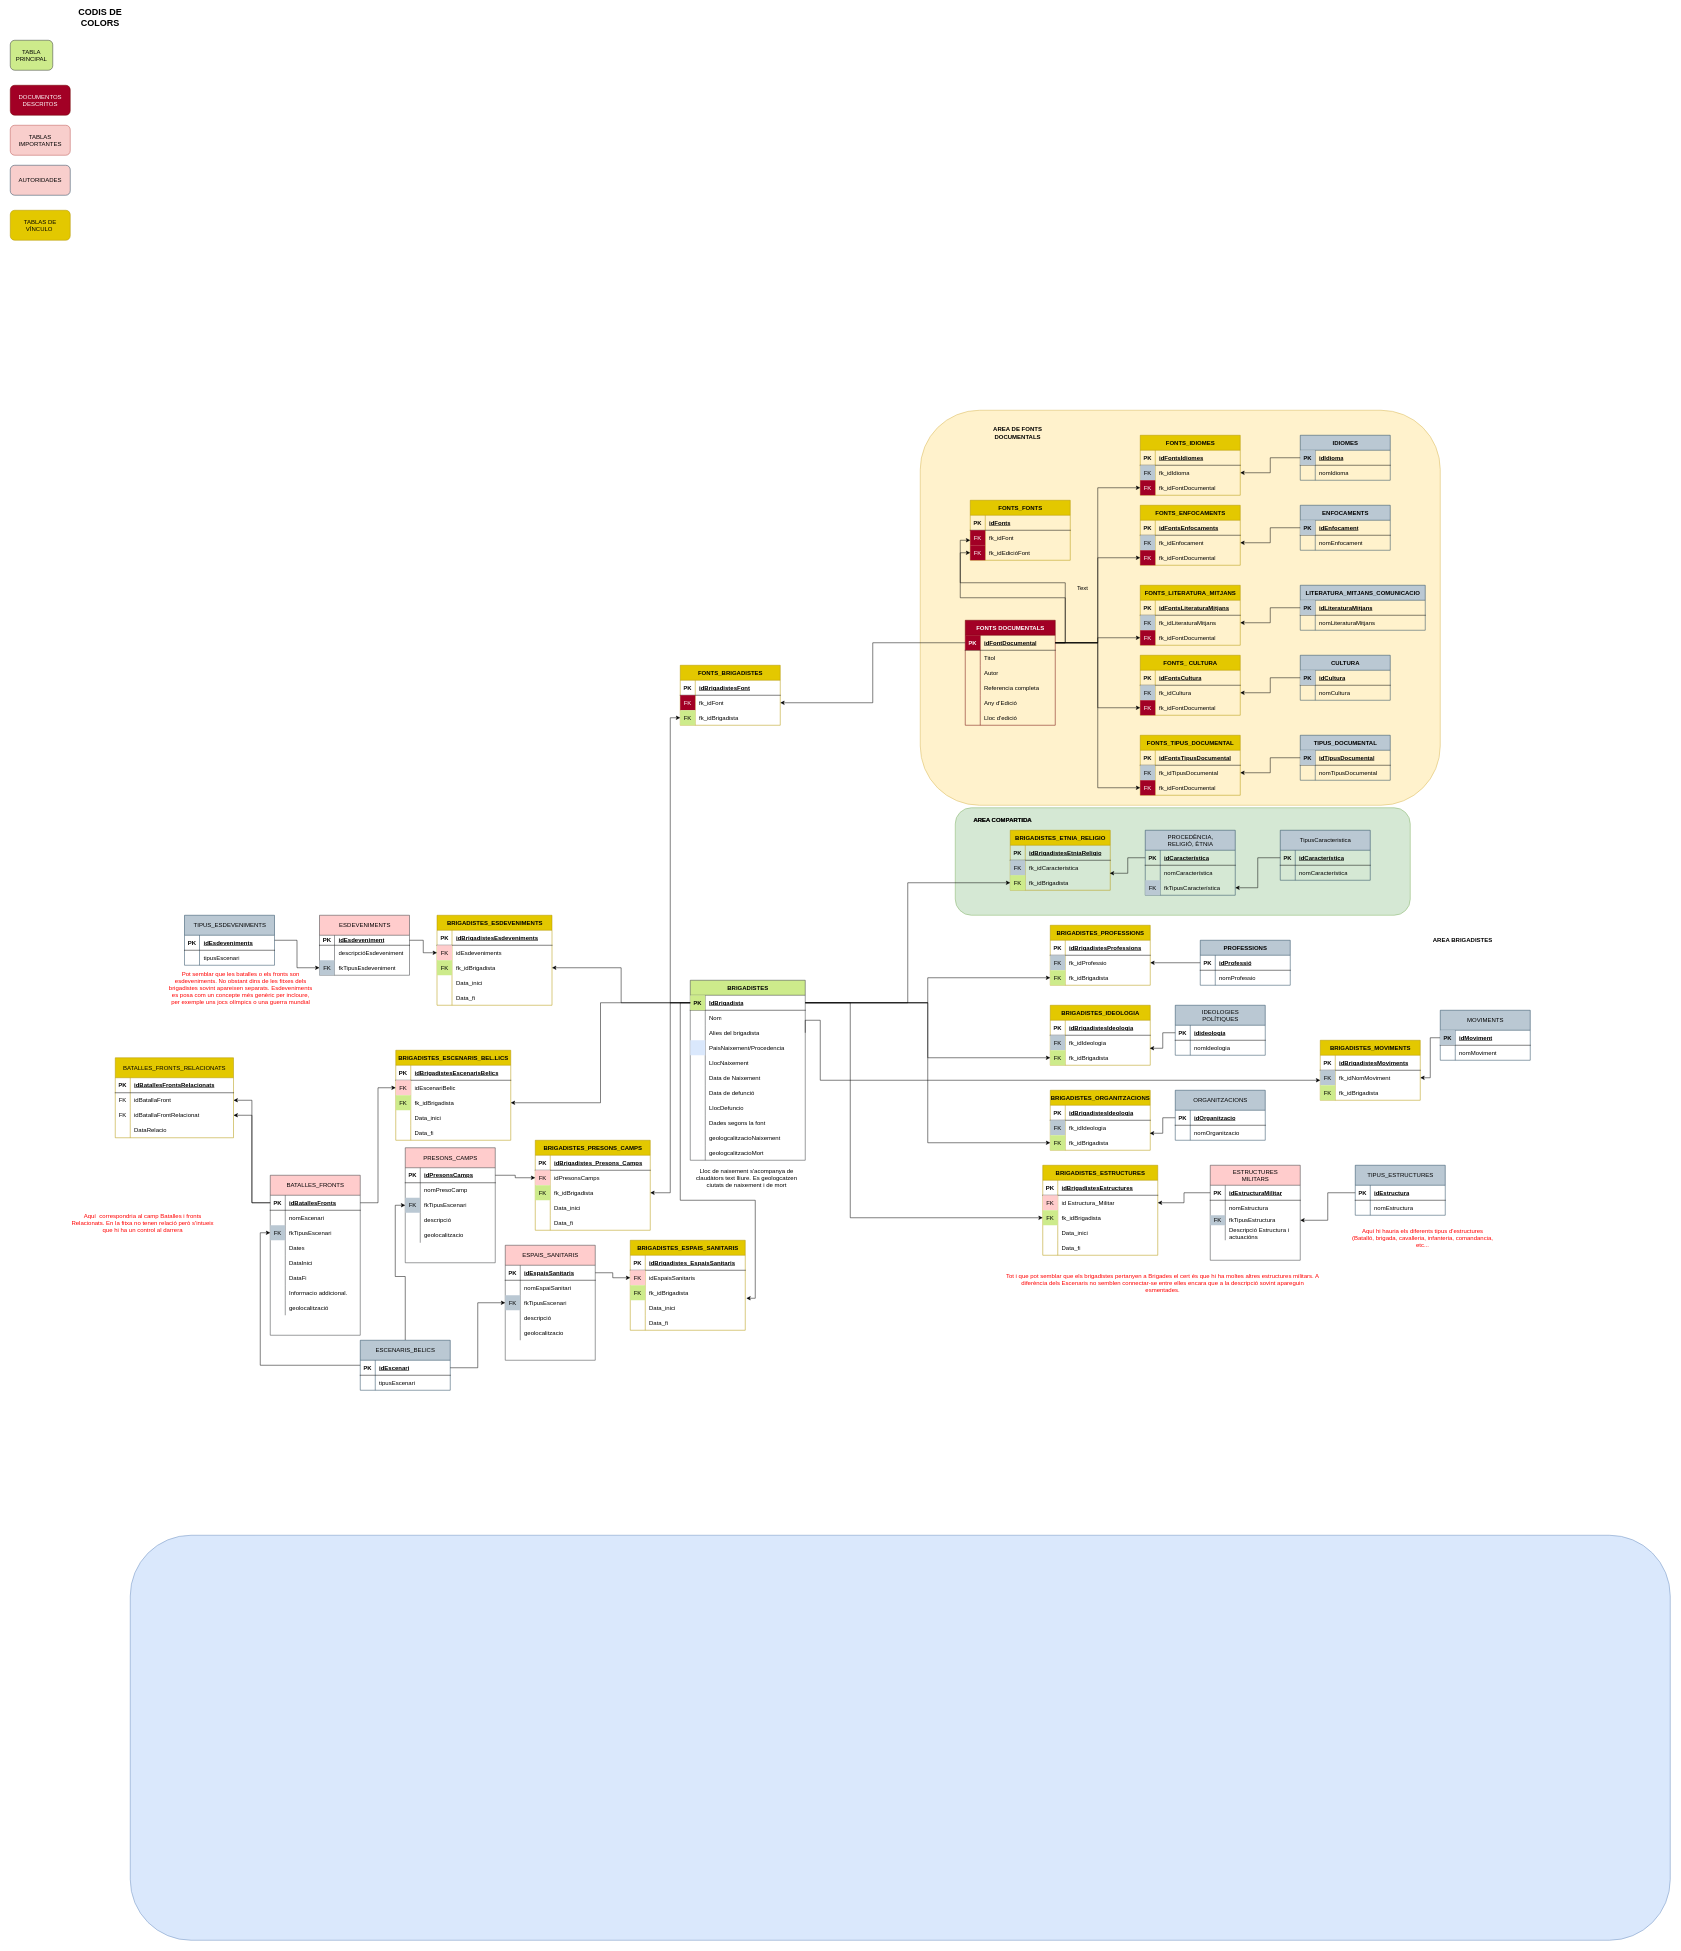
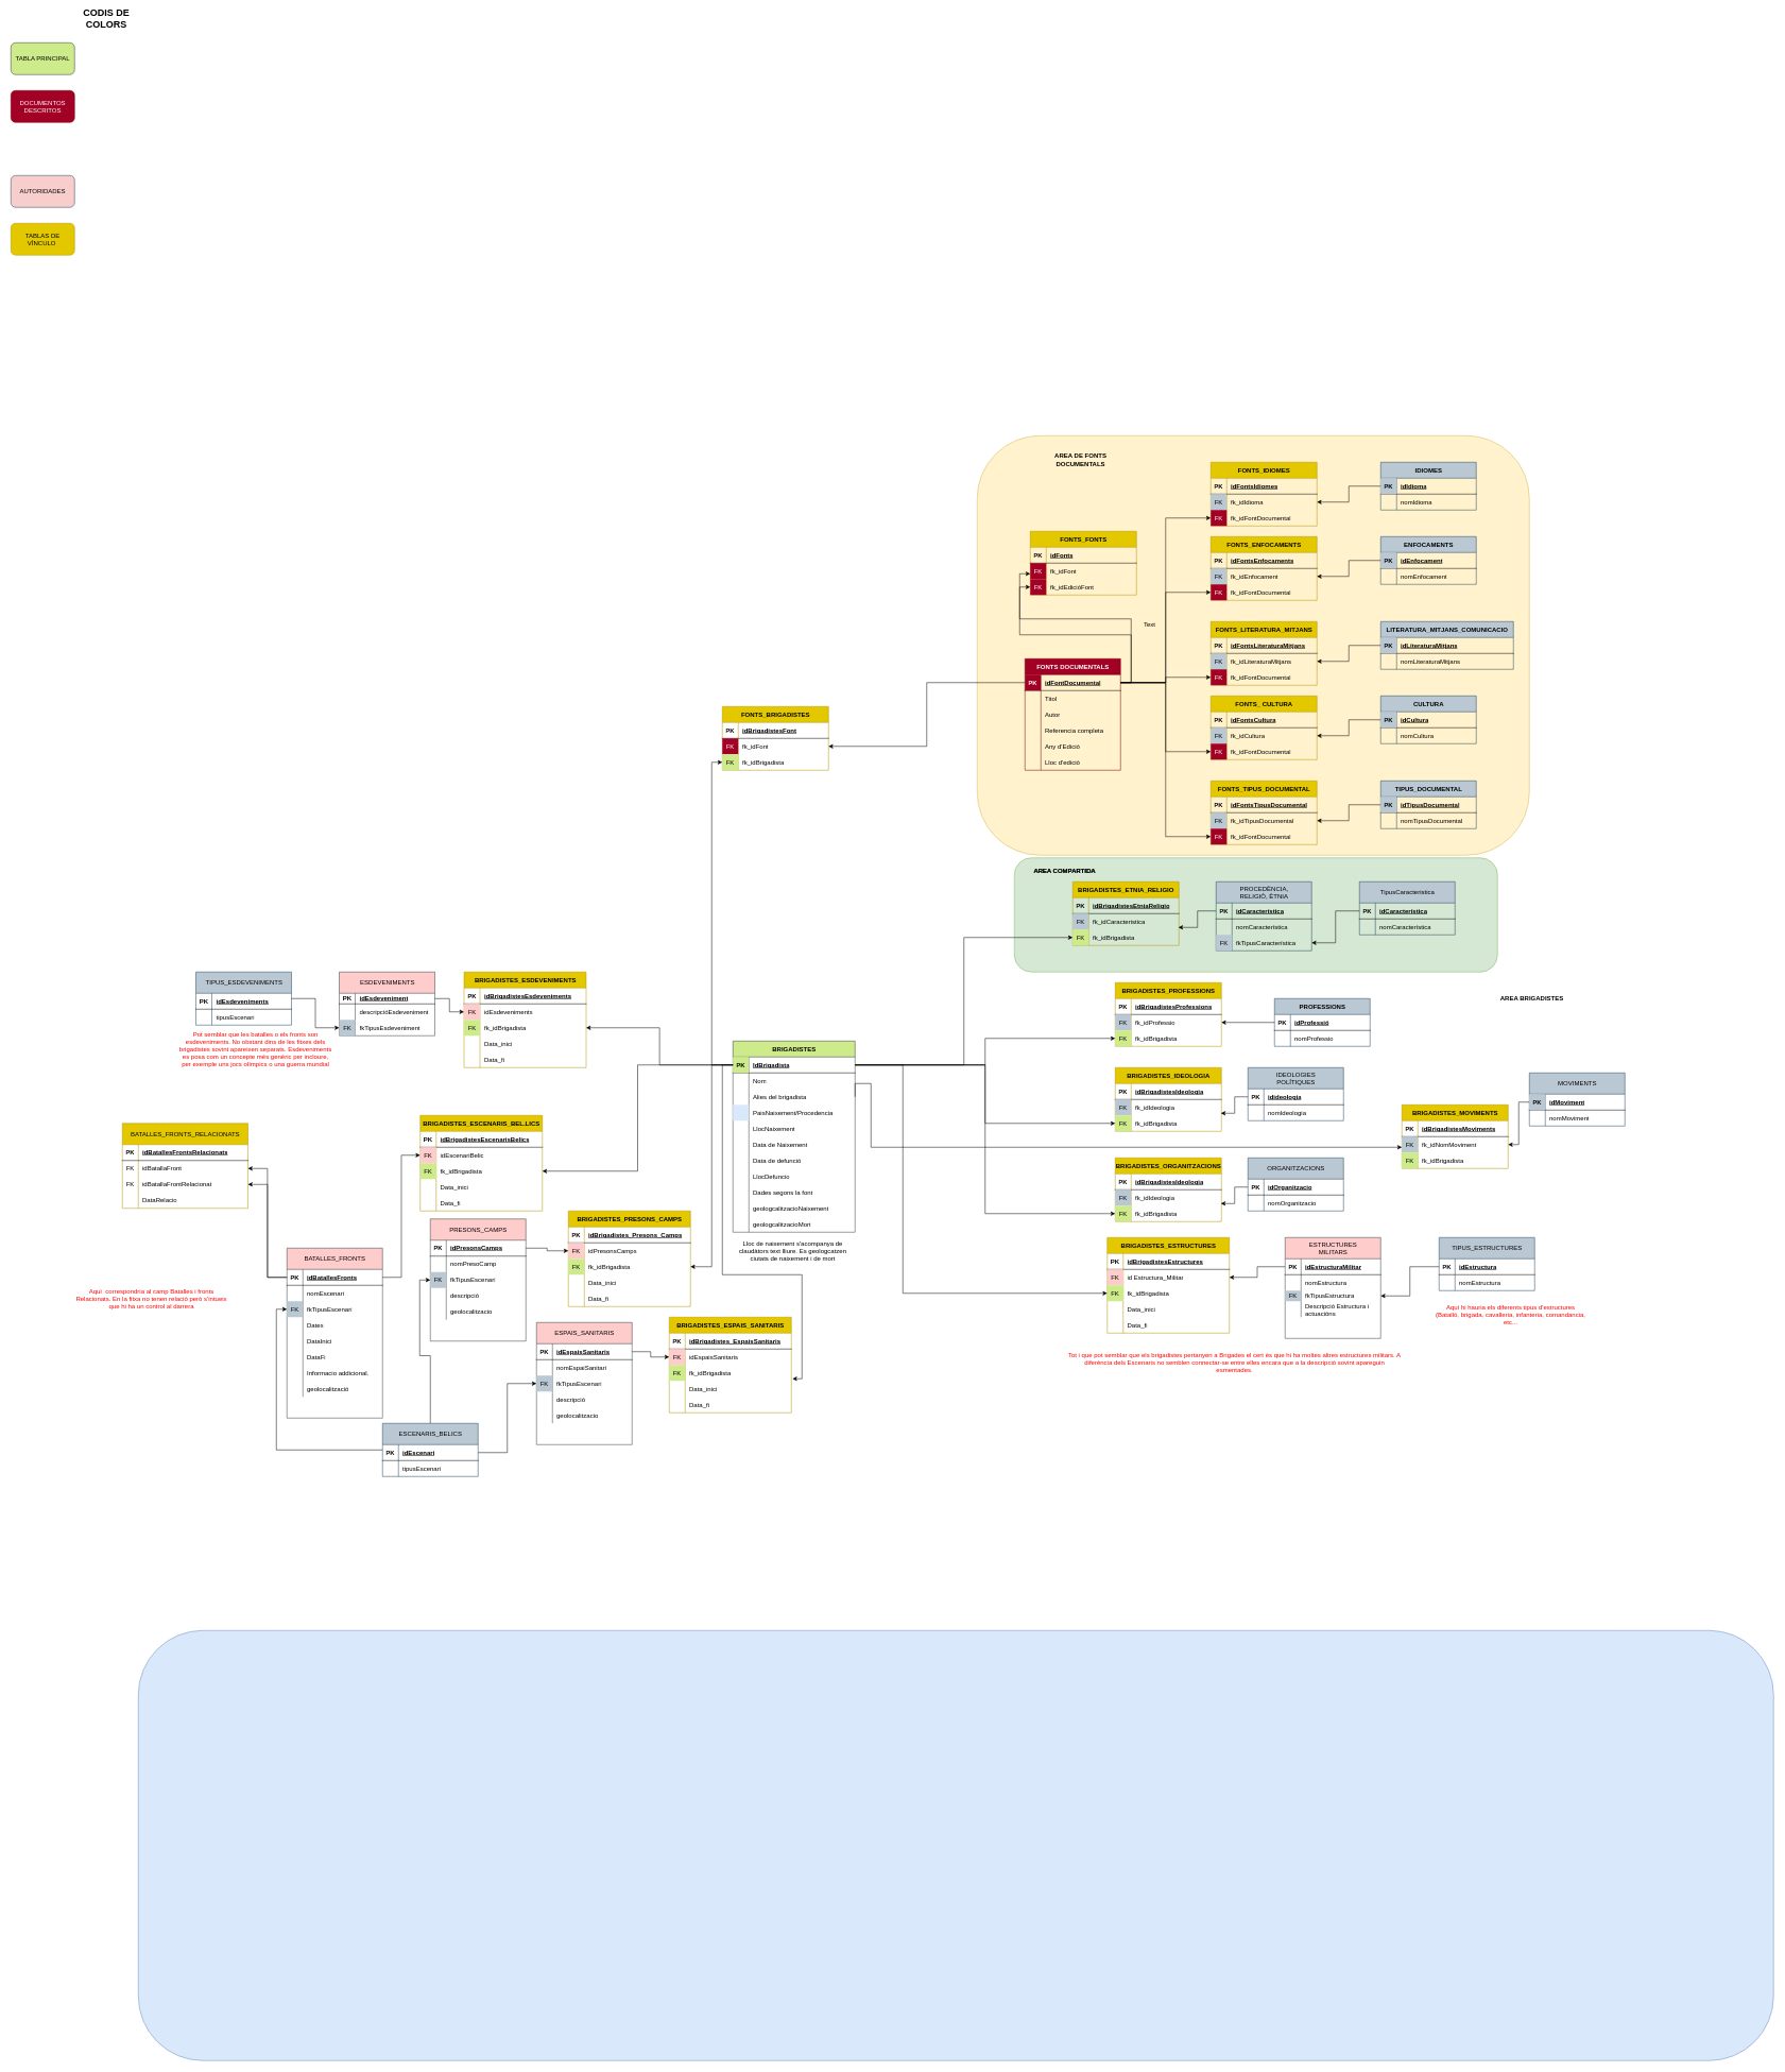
- <mxCell id="415" value="TABLA PRINCIPAL" style="rounded=1;whiteSpace=wrap;html=1;fillColor=#cdeb8b;strokeColor=#36393d;" parent="1" vertex="1"><mxGeometry x="20" y="80" width="85" height="60" as="geometry" /></mxCell>
+ <mxCell id="415" value="TABLA PRINCIPAL" style="rounded=1;whiteSpace=wrap;html=1;fillColor=#cdeb8b;strokeColor=#36393d;" parent="1" vertex="1"><mxGeometry x="20" y="80" width="120" height="60" as="geometry" /></mxCell>
- <mxCell id="420" value="TABLAS IMPORTANTES" style="rounded=1;whiteSpace=wrap;html=1;fillColor=#f8cecc;strokeColor=#b85450;" parent="1" vertex="1"><mxGeometry x="20" y="250" width="120" height="60" as="geometry" /></mxCell>
- <mxCell id="413" value="&lt;b&gt;AREA BRIGADISTES&lt;/b&gt;" style="text;html=1;align=center;verticalAlign=middle;whiteSpace=wrap;rounded=0;" parent="1" vertex="1"><mxGeometry x="2830" y="1865" width="190" height="30" as="geometry" /></mxCell>
+ <mxCell id="413" value="&lt;b&gt;AREA BRIGADISTES&lt;/b&gt;" style="text;html=1;align=center;verticalAlign=middle;whiteSpace=wrap;rounded=0;" parent="1" vertex="1"><mxGeometry x="2790" y="1865" width="190" height="30" as="geometry" /></mxCell>
